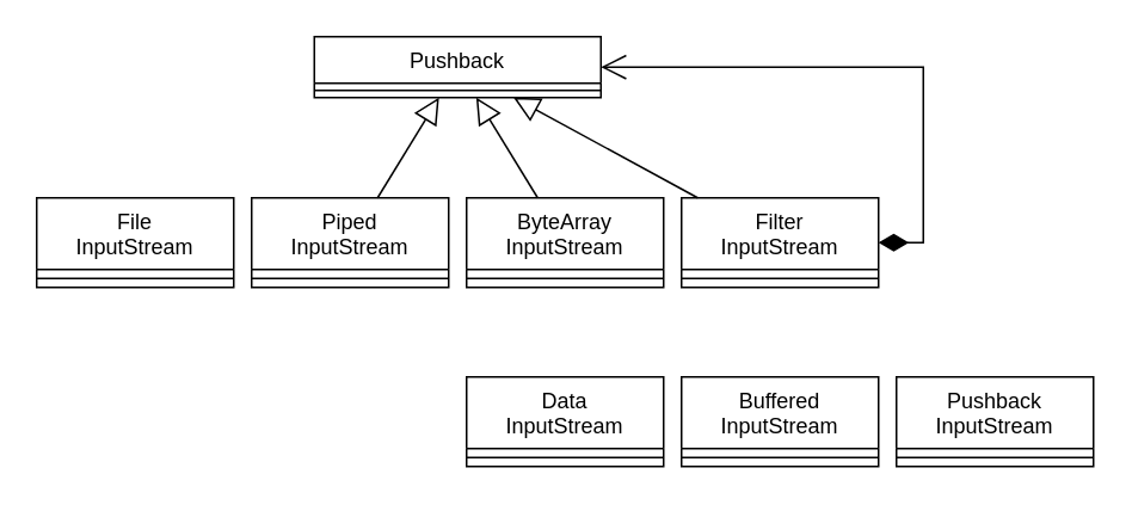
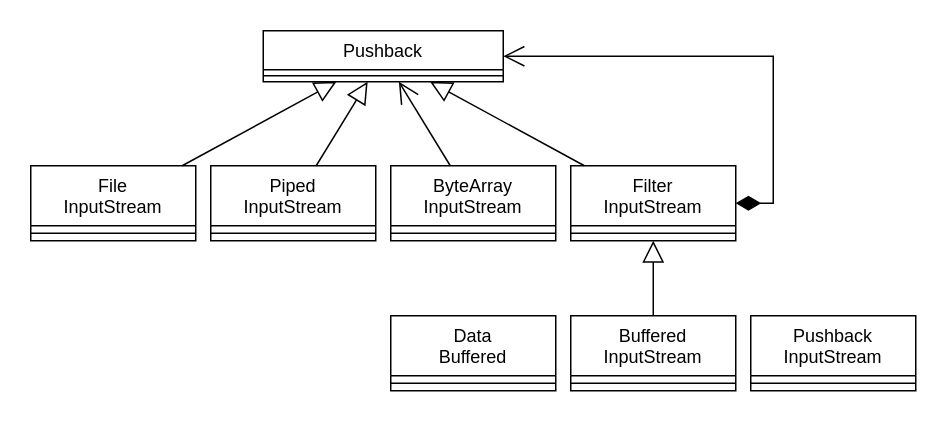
- <mxCell id="14" value="" style="endArrow=block;endFill=0;endSize=12;html=1;rounded=0;" edge="1" parent="1" source="8" target="2"><mxGeometry width="160" relative="1" as="geometry"><mxPoint x="141" y="130" as="sourcePoint" /><mxPoint x="244" y="74" as="targetPoint" /></mxGeometry></mxCell>
+ <mxCell id="14" value="" style="endArrow=open;endFill=0;endSize=12;html=1;rounded=0;" edge="1" parent="1" source="8" target="2"><mxGeometry width="160" relative="1" as="geometry"><mxPoint x="141" y="130" as="sourcePoint" /><mxPoint x="244" y="74" as="targetPoint" /></mxGeometry></mxCell>
+ <mxCell id="12" value="" style="endArrow=block;endFill=0;endSize=12;html=1;rounded=0;" edge="1" parent="1" source="4" target="2"><mxGeometry width="160" relative="1" as="geometry"><mxPoint x="75" y="90" as="sourcePoint" /><mxPoint x="235" y="90" as="targetPoint" /></mxGeometry></mxCell>
+ <mxCell id="22" value="" style="endArrow=block;endFill=0;endSize=12;html=1;rounded=0;" edge="1" parent="1" source="18" target="10"><mxGeometry width="160" relative="1" as="geometry"><mxPoint x="455" y="210" as="sourcePoint" /><mxPoint x="395" y="160" as="targetPoint" /></mxGeometry></mxCell>
- <mxCell id="16" value="Data&#10;InputStream" style="swimlane;fontStyle=0;align=center;verticalAlign=top;childLayout=stackLayout;horizontal=1;startSize=40;horizontalStack=0;resizeParent=1;resizeLast=0;collapsible=1;marginBottom=0;rounded=0;shadow=0;strokeWidth=1;" vertex="1" parent="1"><mxGeometry x="260" y="210" width="110" height="50" as="geometry"><mxRectangle x="230" y="140" width="160" height="26" as="alternateBounds" /></mxGeometry></mxCell>
+ <mxCell id="16" value="Data&#10;Buffered" style="swimlane;fontStyle=0;align=center;verticalAlign=top;childLayout=stackLayout;horizontal=1;startSize=40;horizontalStack=0;resizeParent=1;resizeLast=0;collapsible=1;marginBottom=0;rounded=0;shadow=0;strokeWidth=1;" vertex="1" parent="1"><mxGeometry x="260" y="210" width="110" height="50" as="geometry"><mxRectangle x="230" y="140" width="160" height="26" as="alternateBounds" /></mxGeometry></mxCell>
